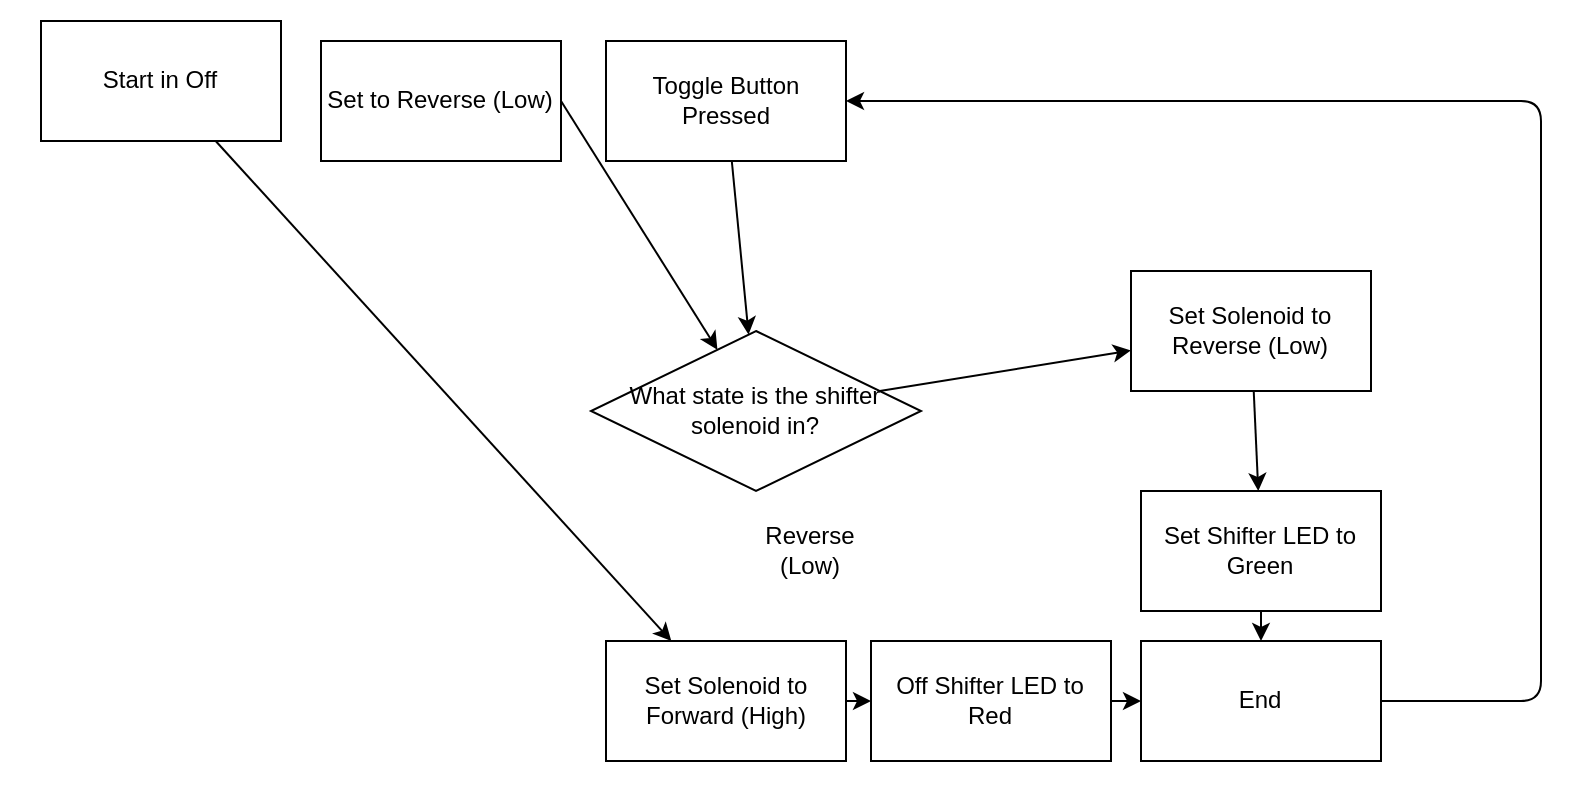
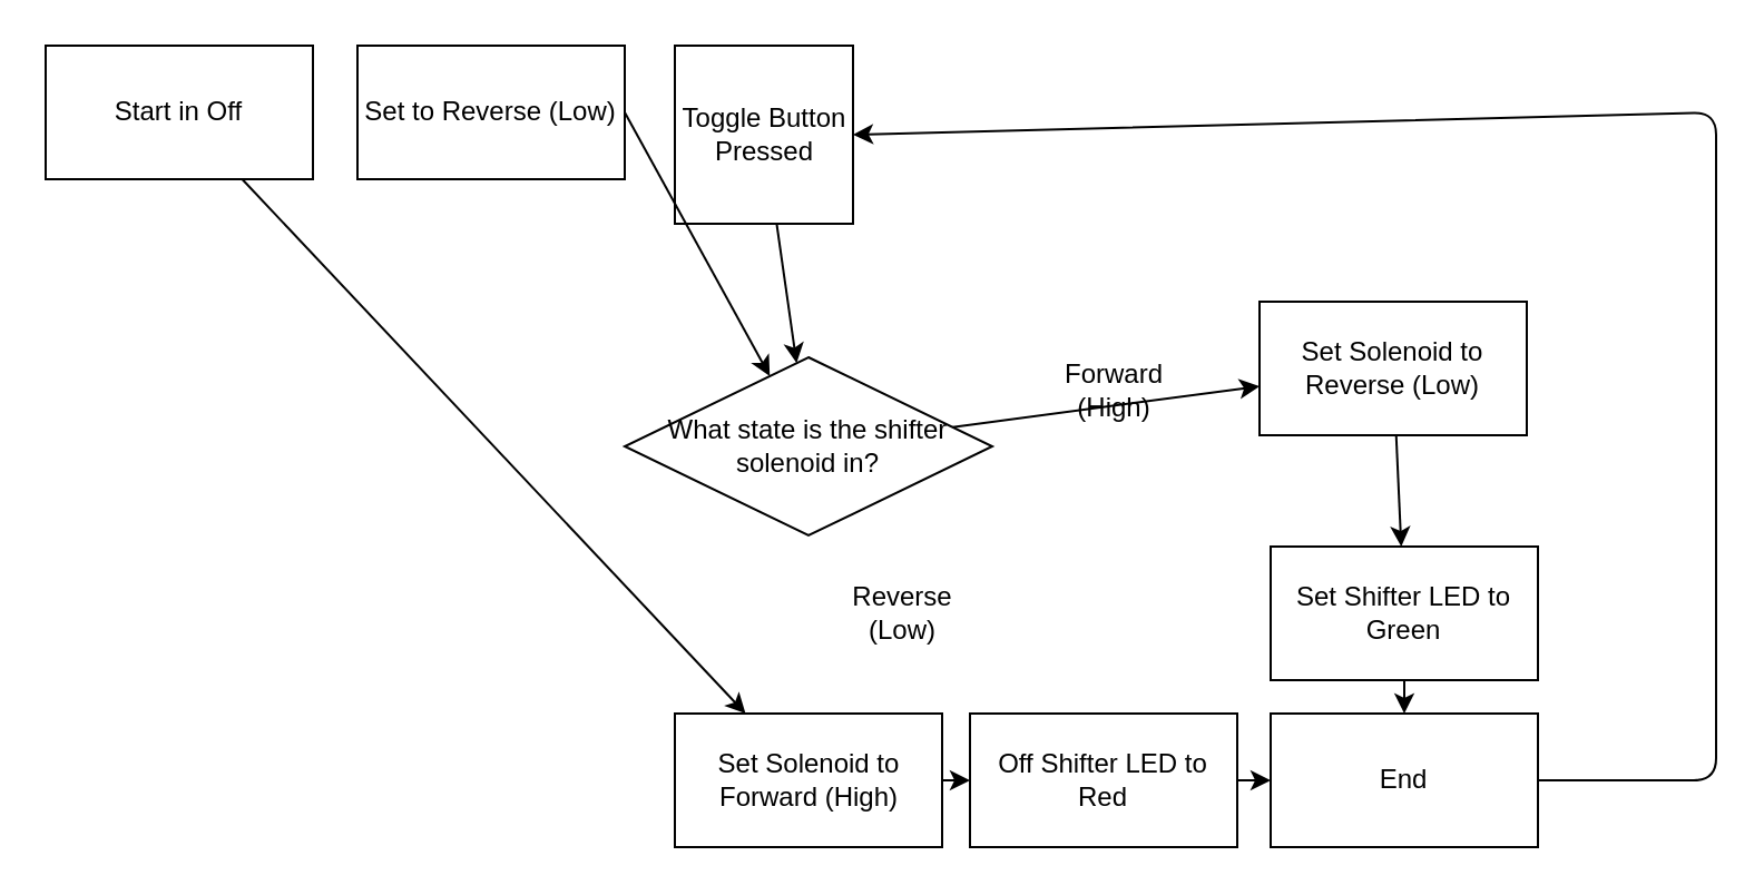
- <mxCell id="19" value="Start in Off" style="whiteSpace=wrap;html=1;rounded=0;" vertex="1" parent="1"><mxGeometry x="20" y="10" width="120" height="60" as="geometry" /></mxCell>
+ <mxCell id="19" value="Start in Off" style="whiteSpace=wrap;html=1;rounded=0;" vertex="1" parent="1"><mxGeometry x="20" y="20" width="120" height="60" as="geometry" /></mxCell>
- <mxCell id="3" value="Toggle Button Pressed" style="rounded=0;whiteSpace=wrap;html=1;" vertex="1" parent="1"><mxGeometry x="302.5" y="20" width="120" height="60" as="geometry" /></mxCell>
+ <mxCell id="3" value="Toggle Button Pressed" style="rounded=0;whiteSpace=wrap;html=1;" vertex="1" parent="1"><mxGeometry x="302.5" y="20" width="80" height="80" as="geometry" /></mxCell>
+ <mxCell id="10" value="Forward (High)" style="text;html=1;strokeColor=none;fillColor=none;align=center;verticalAlign=middle;whiteSpace=wrap;rounded=0;" vertex="1" parent="1"><mxGeometry x="470" y="160" width="60" height="30" as="geometry" /></mxCell>
- <mxCell id="5" value="What state is the shifter solenoid in?" style="rhombus;whiteSpace=wrap;html=1;rounded=0;" vertex="1" parent="1"><mxGeometry x="295" y="165" width="165" height="80" as="geometry" /></mxCell>
+ <mxCell id="5" value="What state is the shifter solenoid in?" style="rhombus;whiteSpace=wrap;html=1;rounded=0;" vertex="1" parent="1"><mxGeometry x="280" y="160" width="165" height="80" as="geometry" /></mxCell>
